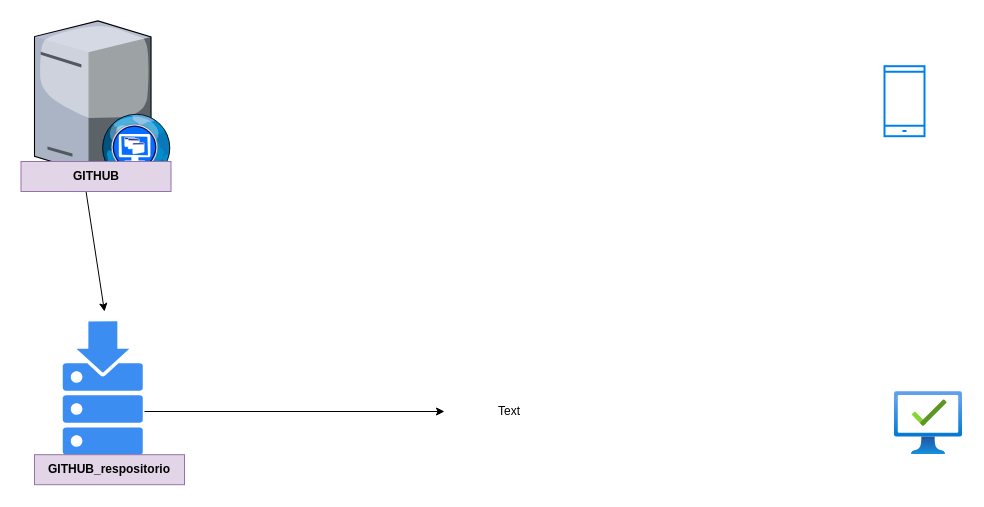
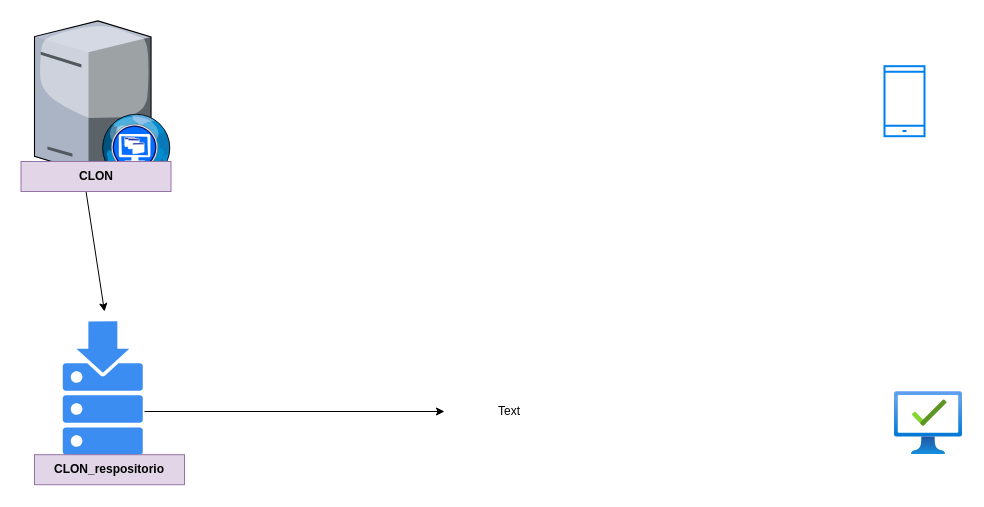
- <mxCell id="8" value="GITHUB" style="text;html=1;align=center;verticalAlign=middle;whiteSpace=wrap;rounded=0;fontStyle=1;fillColor=#e1d5e7;strokeColor=#9673a6;" vertex="1" parent="1"><mxGeometry x="20.5" y="161" width="150" height="30" as="geometry" /></mxCell>
+ <mxCell id="8" value="CLON" style="text;html=1;align=center;verticalAlign=middle;whiteSpace=wrap;rounded=0;fontStyle=1;fillColor=#e1d5e7;strokeColor=#9673a6;" vertex="1" parent="1"><mxGeometry x="20.5" y="161" width="150" height="30" as="geometry" /></mxCell>
- <mxCell id="9" value="GITHUB_respositorio" style="text;html=1;align=center;verticalAlign=middle;whiteSpace=wrap;rounded=0;fontStyle=1;fillColor=#e1d5e7;strokeColor=#9673a6;" vertex="1" parent="1"><mxGeometry x="34" y="454.2" width="150" height="30" as="geometry" /></mxCell>
+ <mxCell id="9" value="CLON_respositorio" style="text;html=1;align=center;verticalAlign=middle;whiteSpace=wrap;rounded=0;fontStyle=1;fillColor=#e1d5e7;strokeColor=#9673a6;" vertex="1" parent="1"><mxGeometry x="34" y="454.2" width="150" height="30" as="geometry" /></mxCell>
